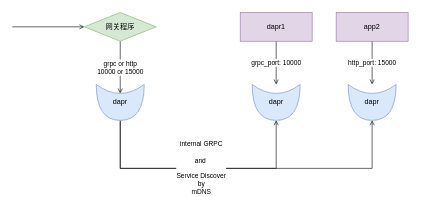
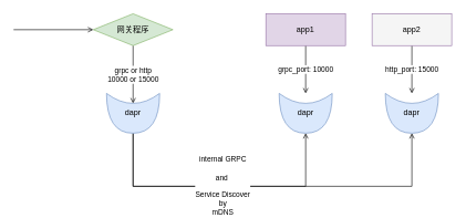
- <mxCell id="9" value="dapr1" style="rounded=0;whiteSpace=wrap;html=1;fillColor=#e1d5e7;strokeColor=#9673a6;" vertex="1" parent="1"><mxGeometry x="400" y="20" width="120" height="48" as="geometry" /></mxCell>
+ <mxCell id="9" value="app1" style="rounded=0;whiteSpace=wrap;html=1;fillColor=#e1d5e7;strokeColor=#9673a6;" vertex="1" parent="1"><mxGeometry x="400" y="20" width="120" height="48" as="geometry" /></mxCell>
- <mxCell id="13" value="app2" style="rounded=0;whiteSpace=wrap;html=1;fillColor=#e1d5e7;strokeColor=#9673a6;" vertex="1" parent="1"><mxGeometry x="560" y="20" width="120" height="48" as="geometry" /></mxCell>
+ <mxCell id="13" value="app2" style="rounded=0;whiteSpace=wrap;html=1;fillColor=#f5f5f5;strokeColor=#9673a6;" vertex="1" parent="1"><mxGeometry x="560" y="20" width="120" height="48" as="geometry" /></mxCell>
